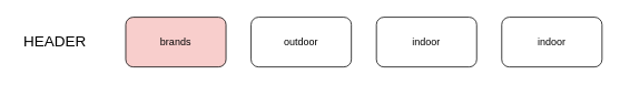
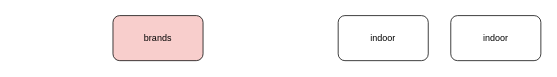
- <mxCell id="3" value="&lt;font style=&quot;font-size: 18px;&quot;&gt;HEADER&lt;/font&gt;" style="text;html=1;align=center;verticalAlign=middle;resizable=0;points=[];autosize=1;strokeColor=none;fillColor=none;" vertex="1" parent="1"><mxGeometry x="20" y="40" width="90" height="20" as="geometry" /></mxCell>
- <mxCell id="4" value="outdoor" style="rounded=1;whiteSpace=wrap;html=1;" vertex="1" parent="1"><mxGeometry x="300" y="20" width="120" height="60" as="geometry" /></mxCell>
